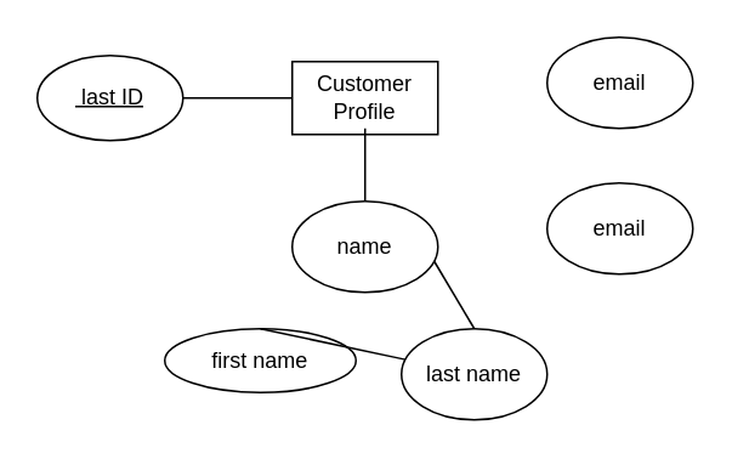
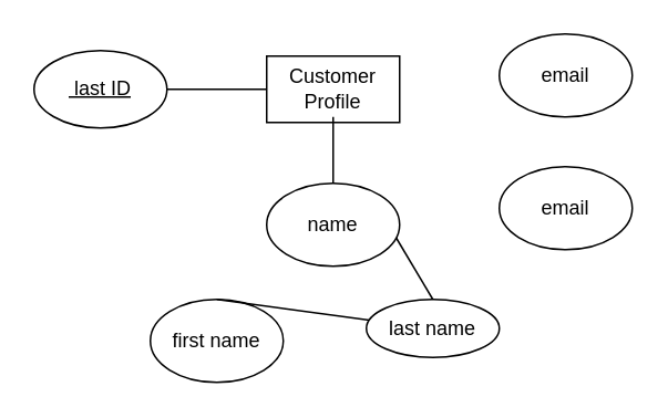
- <mxCell id="4" value="&lt;div&gt;first name&lt;/div&gt;" style="ellipse;whiteSpace=wrap;html=1;allowArrows=0;" vertex="1" parent="1"><mxGeometry x="90" y="180" width="105" height="35" as="geometry" /></mxCell>
+ <mxCell id="4" value="&lt;div&gt;first name&lt;/div&gt;" style="ellipse;whiteSpace=wrap;html=1;allowArrows=0;" vertex="1" parent="1"><mxGeometry x="90" y="180" width="80" height="50" as="geometry" /></mxCell>
- <mxCell id="6" value="&lt;div&gt;last name&lt;/div&gt;" style="ellipse;whiteSpace=wrap;html=1;" vertex="1" parent="1"><mxGeometry x="220" y="180" width="80" height="50" as="geometry" /></mxCell>
+ <mxCell id="6" value="&lt;div&gt;last name&lt;/div&gt;" style="ellipse;whiteSpace=wrap;html=1;" vertex="1" parent="1"><mxGeometry x="220" y="180" width="80" height="35" as="geometry" /></mxCell>
